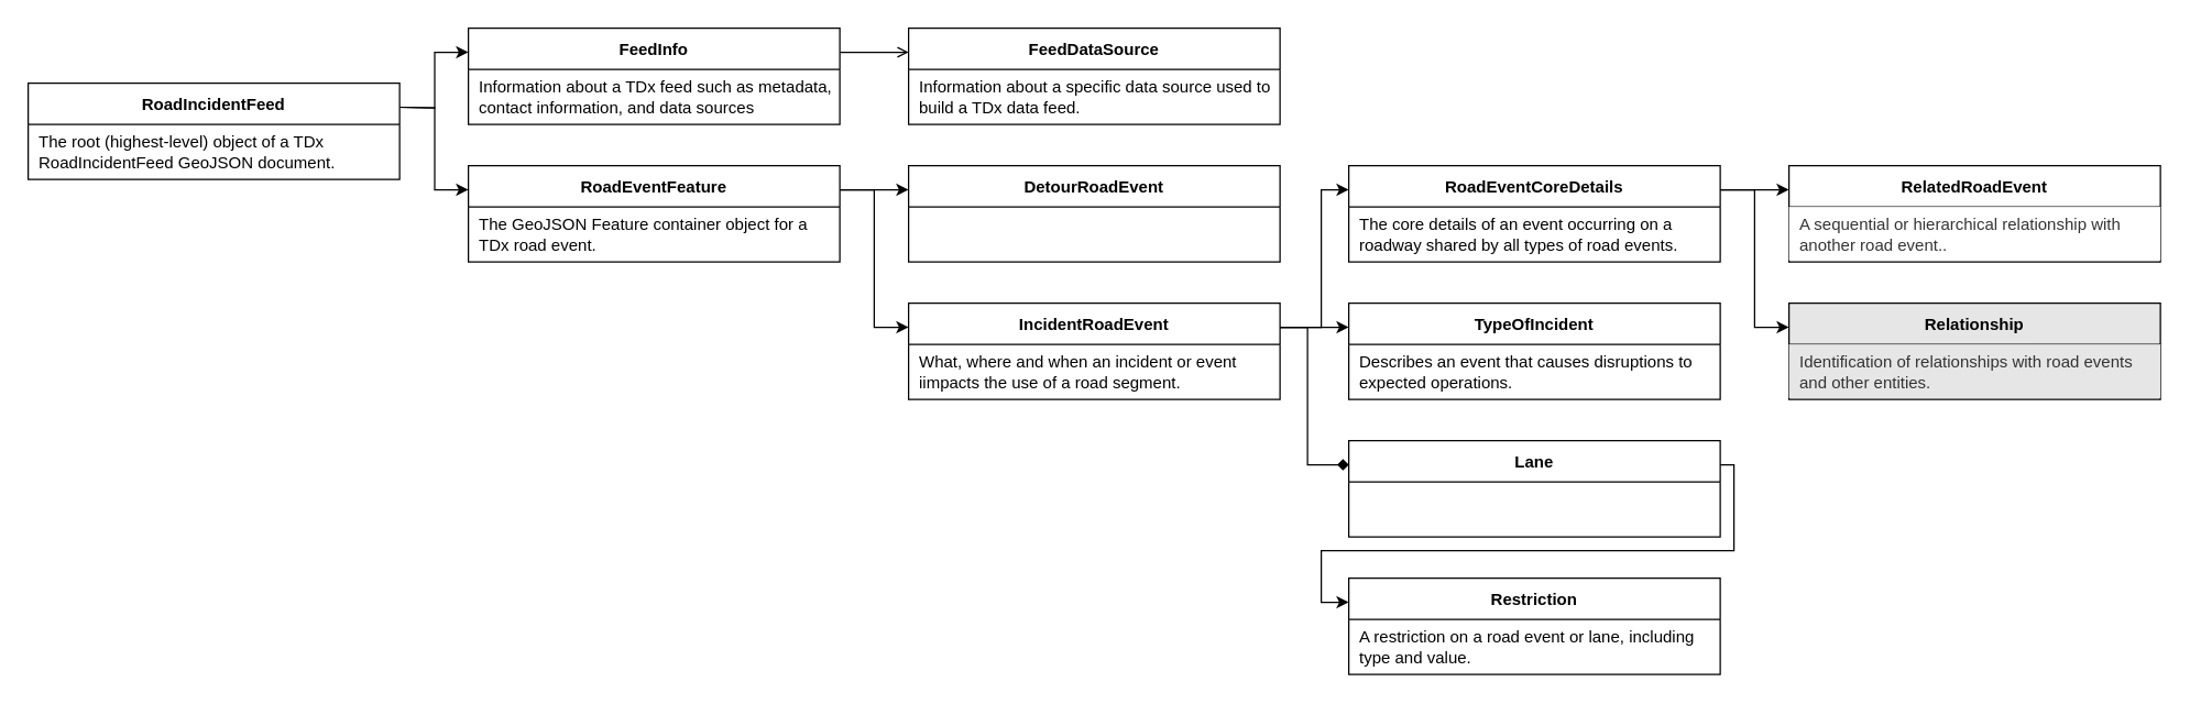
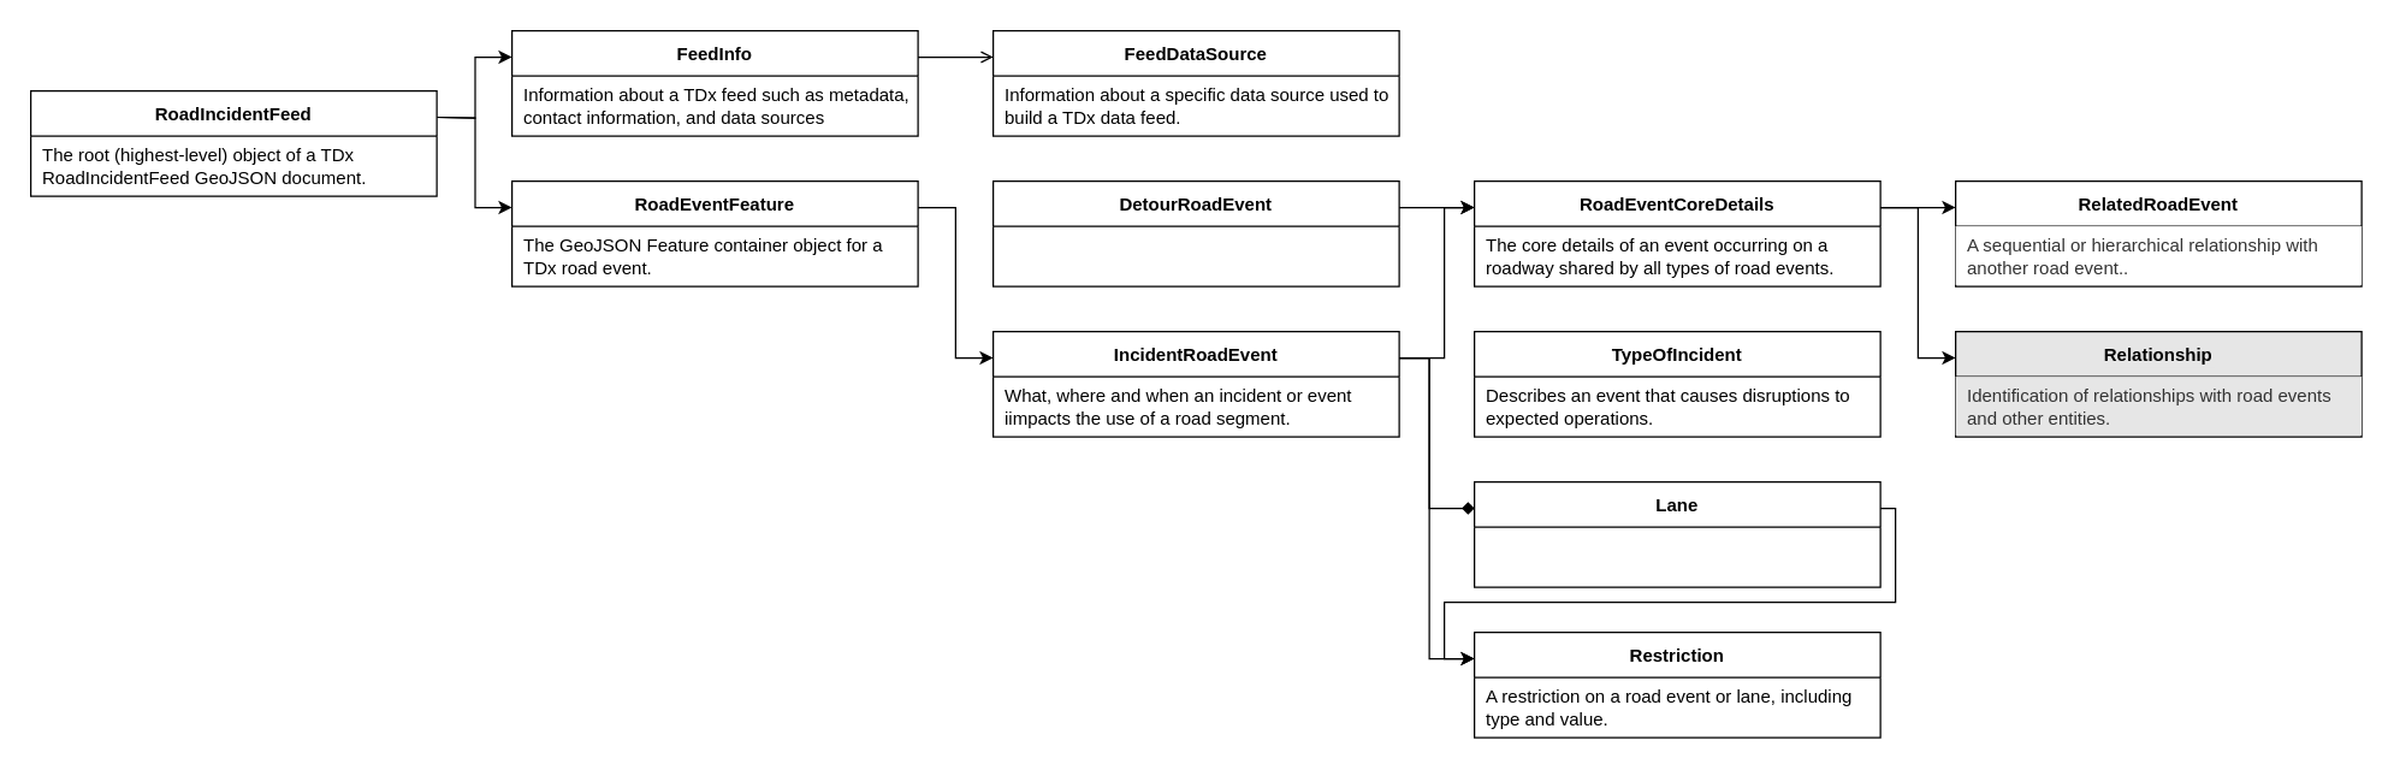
- <mxCell id="36" style="edgeStyle=orthogonalEdgeStyle;rounded=0;orthogonalLoop=1;jettySize=auto;html=1;exitX=1;exitY=0.25;exitDx=0;exitDy=0;entryX=0;entryY=0.25;entryDx=0;entryDy=0;endWidth=6.234;" edge="1" parent="1" source="7" target="34"><mxGeometry relative="1" as="geometry"><mxPoint x="620" y="147.5" as="sourcePoint" /><mxPoint x="670" y="147.5" as="targetPoint" /></mxGeometry></mxCell>
+ <mxCell id="37" style="edgeStyle=orthogonalEdgeStyle;rounded=0;orthogonalLoop=1;jettySize=auto;html=1;exitX=1;exitY=0.25;exitDx=0;exitDy=0;entryX=0;entryY=0.25;entryDx=0;entryDy=0;endWidth=6.234;" edge="1" parent="1" source="34" target="16"><mxGeometry relative="1" as="geometry"><mxPoint x="620" y="147.5" as="sourcePoint" /><mxPoint x="670" y="247.5" as="targetPoint" /><Array as="points"><mxPoint x="940" y="138" /><mxPoint x="940" y="138" /></Array></mxGeometry></mxCell>
- <mxCell id="33" style="edgeStyle=orthogonalEdgeStyle;rounded=0;orthogonalLoop=1;jettySize=auto;html=1;entryX=0;entryY=0.25;entryDx=0;entryDy=0;exitX=1;exitY=0.25;exitDx=0;exitDy=0;" edge="1" parent="1" source="13" target="19"><mxGeometry relative="1" as="geometry"><mxPoint x="930" y="140" as="sourcePoint" /><mxPoint x="990" y="147.5" as="targetPoint" /><Array as="points"><mxPoint x="940" y="238" /><mxPoint x="940" y="238" /></Array></mxGeometry></mxCell>
+ <mxCell id="48" style="edgeStyle=orthogonalEdgeStyle;rounded=0;orthogonalLoop=1;jettySize=auto;html=1;entryX=0;entryY=0.25;entryDx=0;entryDy=0;exitX=1;exitY=0.25;exitDx=0;exitDy=0;" edge="1" parent="1" source="13" target="44"><mxGeometry relative="1" as="geometry"><mxPoint x="940" y="247.5" as="sourcePoint" /><mxPoint x="990" y="347.5" as="targetPoint" /><Array as="points"><mxPoint x="950" y="238" /><mxPoint x="950" y="438" /></Array></mxGeometry></mxCell>
